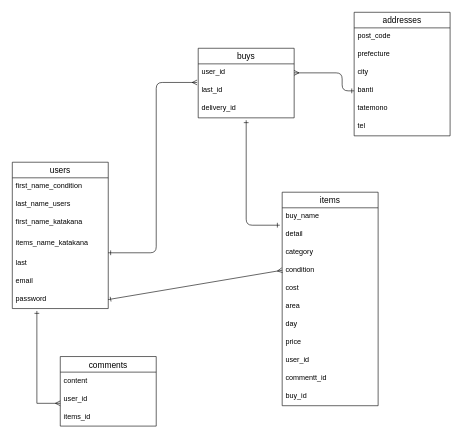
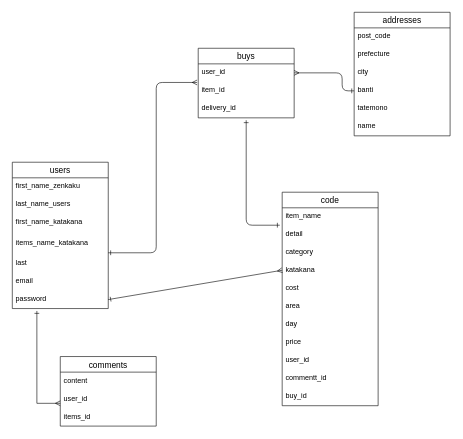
- <mxCell id="30" value="last_id" style="text;strokeColor=none;fillColor=none;spacingLeft=4;spacingRight=4;overflow=hidden;rotatable=0;points=[[0,0.5],[1,0.5]];portConstraint=eastwest;fontSize=12;" vertex="1" parent="28"><mxGeometry y="56" width="160" height="30" as="geometry" /></mxCell>
+ <mxCell id="30" value="item_id" style="text;strokeColor=none;fillColor=none;spacingLeft=4;spacingRight=4;overflow=hidden;rotatable=0;points=[[0,0.5],[1,0.5]];portConstraint=eastwest;fontSize=12;" vertex="1" parent="28"><mxGeometry y="56" width="160" height="30" as="geometry" /></mxCell>
- <mxCell id="40" value="tel" style="text;strokeColor=none;fillColor=none;spacingLeft=4;spacingRight=4;overflow=hidden;rotatable=0;points=[[0,0.5],[1,0.5]];portConstraint=eastwest;fontSize=12;" vertex="1" parent="34"><mxGeometry y="176" width="160" height="30" as="geometry" /></mxCell>
+ <mxCell id="40" value="name" style="text;strokeColor=none;fillColor=none;spacingLeft=4;spacingRight=4;overflow=hidden;rotatable=0;points=[[0,0.5],[1,0.5]];portConstraint=eastwest;fontSize=12;" vertex="1" parent="34"><mxGeometry y="176" width="160" height="30" as="geometry" /></mxCell>
- <mxCell id="3" value="first_name_condition" style="text;strokeColor=none;fillColor=none;spacingLeft=4;spacingRight=4;overflow=hidden;rotatable=0;points=[[0,0.5],[1,0.5]];portConstraint=eastwest;fontSize=12;" vertex="1" parent="2"><mxGeometry y="26" width="160" height="30" as="geometry" /></mxCell>
+ <mxCell id="3" value="first_name_zenkaku" style="text;strokeColor=none;fillColor=none;spacingLeft=4;spacingRight=4;overflow=hidden;rotatable=0;points=[[0,0.5],[1,0.5]];portConstraint=eastwest;fontSize=12;" vertex="1" parent="2"><mxGeometry y="26" width="160" height="30" as="geometry" /></mxCell>
- <mxCell id="10" value="items" style="swimlane;fontStyle=0;childLayout=stackLayout;horizontal=1;startSize=26;horizontalStack=0;resizeParent=1;resizeParentMax=0;resizeLast=0;collapsible=1;marginBottom=0;align=center;fontSize=14;glass=0;fillColor=default;fontColor=default;" vertex="1" parent="1"><mxGeometry x="470" y="320" width="160" height="356" as="geometry" /></mxCell>
+ <mxCell id="10" value="code" style="swimlane;fontStyle=0;childLayout=stackLayout;horizontal=1;startSize=26;horizontalStack=0;resizeParent=1;resizeParentMax=0;resizeLast=0;collapsible=1;marginBottom=0;align=center;fontSize=14;glass=0;fillColor=default;fontColor=default;" vertex="1" parent="1"><mxGeometry x="470" y="320" width="160" height="356" as="geometry" /></mxCell>
- <mxCell id="11" value="buy_name" style="text;strokeColor=none;fillColor=none;spacingLeft=4;spacingRight=4;overflow=hidden;rotatable=0;points=[[0,0.5],[1,0.5]];portConstraint=eastwest;fontSize=12;" vertex="1" parent="10"><mxGeometry y="26" width="160" height="30" as="geometry" /></mxCell>
+ <mxCell id="11" value="item_name" style="text;strokeColor=none;fillColor=none;spacingLeft=4;spacingRight=4;overflow=hidden;rotatable=0;points=[[0,0.5],[1,0.5]];portConstraint=eastwest;fontSize=12;" vertex="1" parent="10"><mxGeometry y="26" width="160" height="30" as="geometry" /></mxCell>
- <mxCell id="14" value="condition" style="text;strokeColor=none;fillColor=none;spacingLeft=4;spacingRight=4;overflow=hidden;rotatable=0;points=[[0,0.5],[1,0.5]];portConstraint=eastwest;fontSize=12;" vertex="1" parent="10"><mxGeometry y="116" width="160" height="30" as="geometry" /></mxCell>
+ <mxCell id="14" value="katakana" style="text;strokeColor=none;fillColor=none;spacingLeft=4;spacingRight=4;overflow=hidden;rotatable=0;points=[[0,0.5],[1,0.5]];portConstraint=eastwest;fontSize=12;" vertex="1" parent="10"><mxGeometry y="116" width="160" height="30" as="geometry" /></mxCell>
